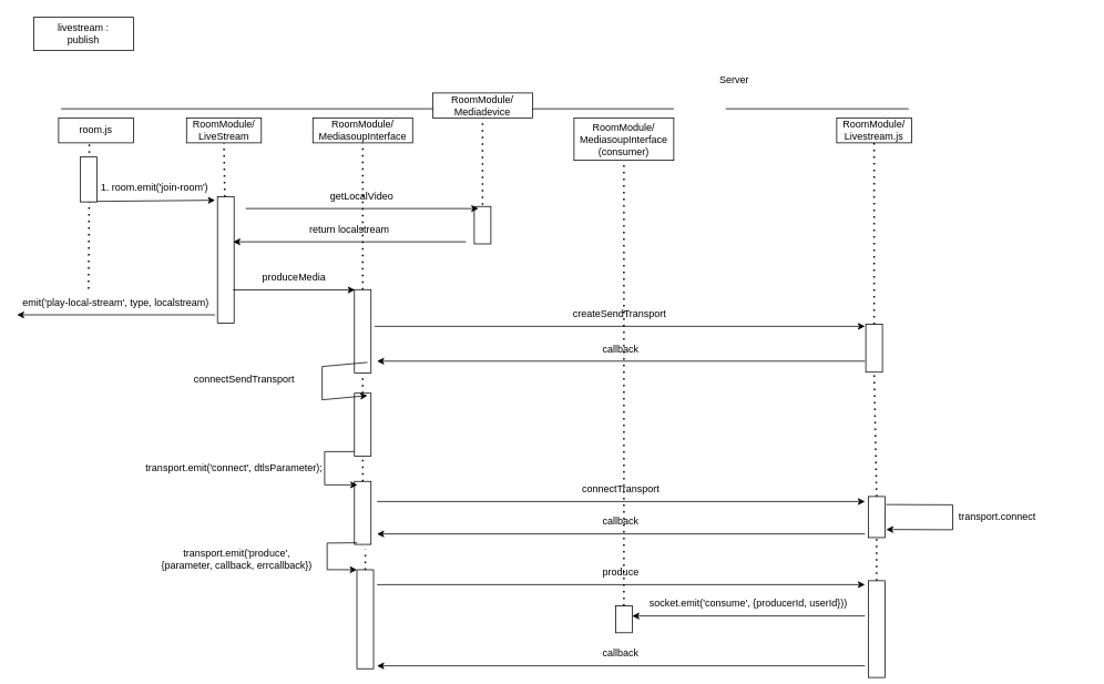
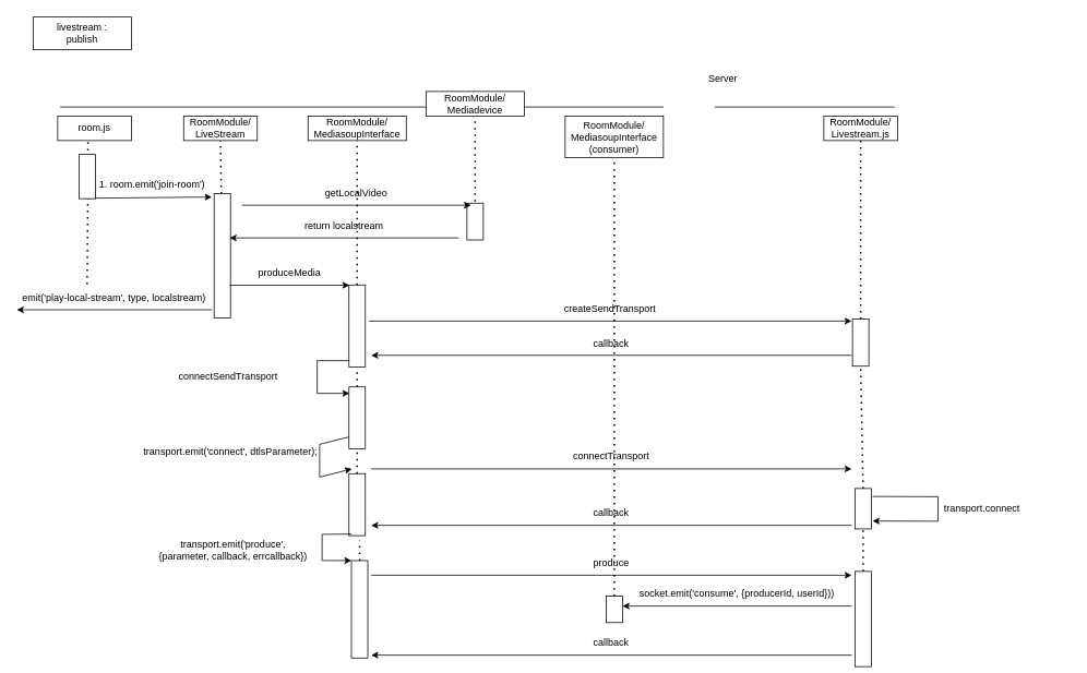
- <mxCell id="55" value="connectSendTransport" style="text;strokeColor=none;align=center;fillColor=none;html=1;verticalAlign=middle;whiteSpace=wrap;rounded=0;" parent="1" vertex="1"><mxGeometry x="145" y="435" width="296.5" height="40" as="geometry" /></mxCell>
+ <mxCell id="55" value="connectSendTransport" style="text;strokeColor=none;align=center;fillColor=none;html=1;verticalAlign=middle;whiteSpace=wrap;rounded=0;" parent="1" vertex="1"><mxGeometry x="130" y="440" width="296.5" height="40" as="geometry" /></mxCell>
- <mxCell id="2" value="transport.emit('connect', dtlsParameter);" style="text;strokeColor=none;align=center;fillColor=none;html=1;verticalAlign=middle;whiteSpace=wrap;rounded=0;" parent="1" vertex="1"><mxGeometry x="133" y="542.35" width="296.5" height="40" as="geometry" /></mxCell>
+ <mxCell id="2" value="transport.emit('connect', dtlsParameter);" style="text;strokeColor=none;align=center;fillColor=none;html=1;verticalAlign=middle;whiteSpace=wrap;rounded=0;" parent="1" vertex="1"><mxGeometry x="133" y="532.35" width="296.5" height="40" as="geometry" /></mxCell>
- <mxCell id="37" value="connectTransport" style="text;strokeColor=none;align=center;fillColor=none;html=1;verticalAlign=middle;whiteSpace=wrap;rounded=0;" parent="1" vertex="1"><mxGeometry x="453" y="572.35" width="587" height="30" as="geometry" /></mxCell>
+ <mxCell id="37" value="connectTransport" style="text;strokeColor=none;align=center;fillColor=none;html=1;verticalAlign=middle;whiteSpace=wrap;rounded=0;" parent="1" vertex="1"><mxGeometry x="453" y="542.35" width="587" height="30" as="geometry" /></mxCell>
